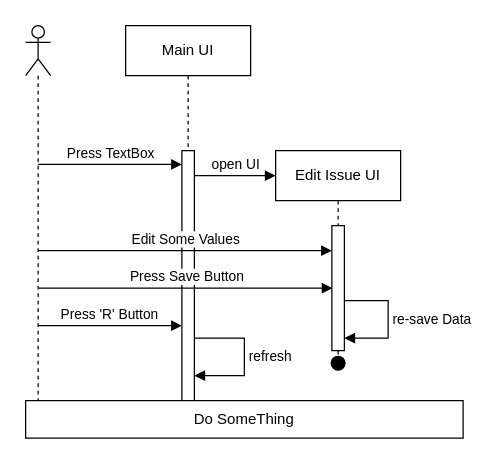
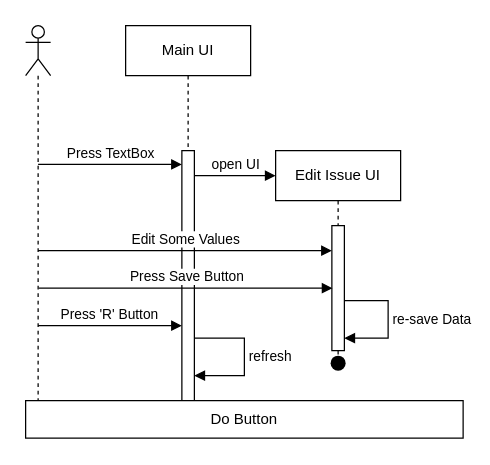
- <mxCell id="15" value="Do SomeThing" style="rounded=0;whiteSpace=wrap;html=1;" vertex="1" parent="1"><mxGeometry x="20" y="320" width="350" height="30" as="geometry" /></mxCell>
+ <mxCell id="15" value="Do Button" style="rounded=0;whiteSpace=wrap;html=1;" vertex="1" parent="1"><mxGeometry x="20" y="320" width="350" height="30" as="geometry" /></mxCell>
